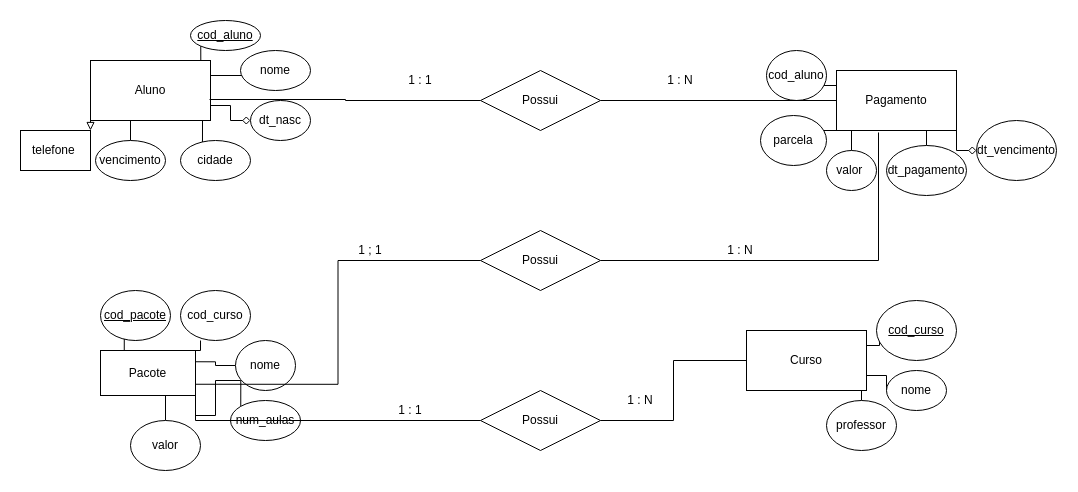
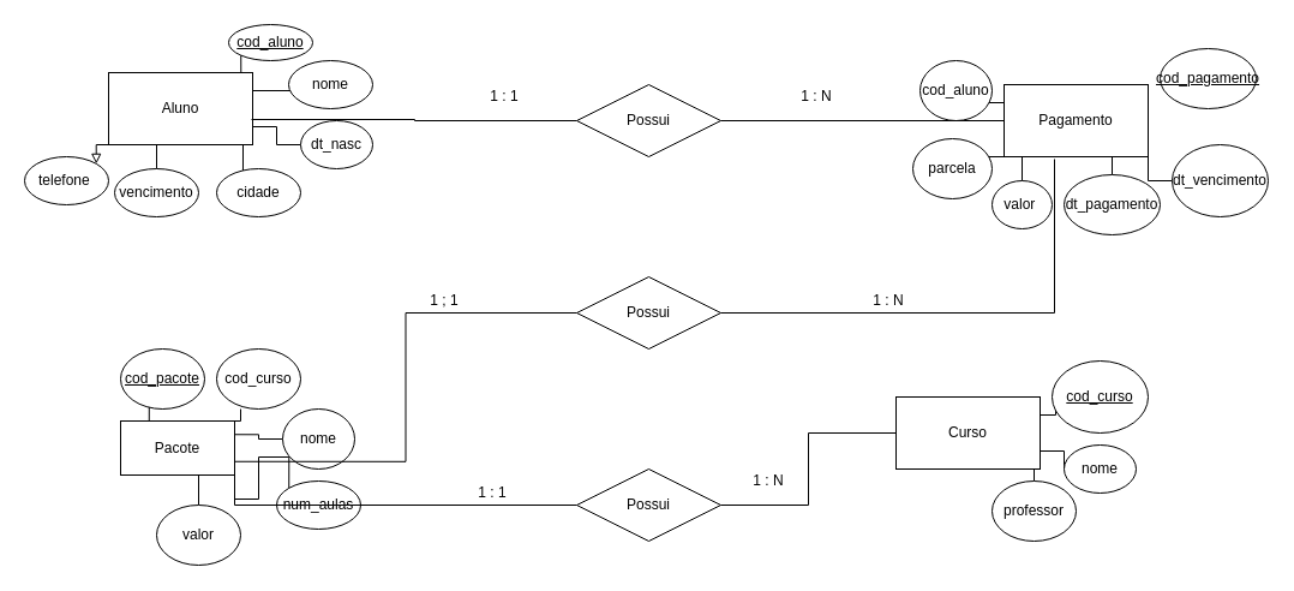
+ <mxCell id="33" value="&lt;u&gt;cod_pagamento&lt;/u&gt;" style="ellipse;whiteSpace=wrap;html=1;" vertex="1" parent="1"><mxGeometry x="966" y="40" width="80" height="50" as="geometry" /></mxCell>
- <mxCell id="4" style="edgeStyle=orthogonalEdgeStyle;rounded=0;orthogonalLoop=1;jettySize=auto;html=1;exitX=1;exitY=0.75;exitDx=0;exitDy=0;endArrow=diamond;endFill=0;" edge="1" parent="1" source="8" target="27"><mxGeometry relative="1" as="geometry" /></mxCell>
+ <mxCell id="4" style="edgeStyle=orthogonalEdgeStyle;rounded=0;orthogonalLoop=1;jettySize=auto;html=1;exitX=1;exitY=0.75;exitDx=0;exitDy=0;endArrow=none;endFill=0;" edge="1" parent="1" source="8" target="27"><mxGeometry relative="1" as="geometry" /></mxCell>
- <mxCell id="28" value="telefone&amp;nbsp;" style="whiteSpace=wrap;html=1;rounded=0;" vertex="1" parent="1"><mxGeometry x="20" y="130" width="70" height="40" as="geometry" /></mxCell>
+ <mxCell id="28" value="telefone&amp;nbsp;" style="ellipse;whiteSpace=wrap;html=1;" vertex="1" parent="1"><mxGeometry x="20" y="130" width="70" height="40" as="geometry" /></mxCell>
- <mxCell id="23" style="edgeStyle=orthogonalEdgeStyle;rounded=0;orthogonalLoop=1;jettySize=auto;html=1;exitX=1;exitY=1;exitDx=0;exitDy=0;endArrow=diamond;endFill=0;" edge="1" parent="1" source="24" target="35"><mxGeometry relative="1" as="geometry" /></mxCell>
+ <mxCell id="23" style="edgeStyle=orthogonalEdgeStyle;rounded=0;orthogonalLoop=1;jettySize=auto;html=1;exitX=1;exitY=1;exitDx=0;exitDy=0;endArrow=none;endFill=0;" edge="1" parent="1" source="24" target="35"><mxGeometry relative="1" as="geometry" /></mxCell>
